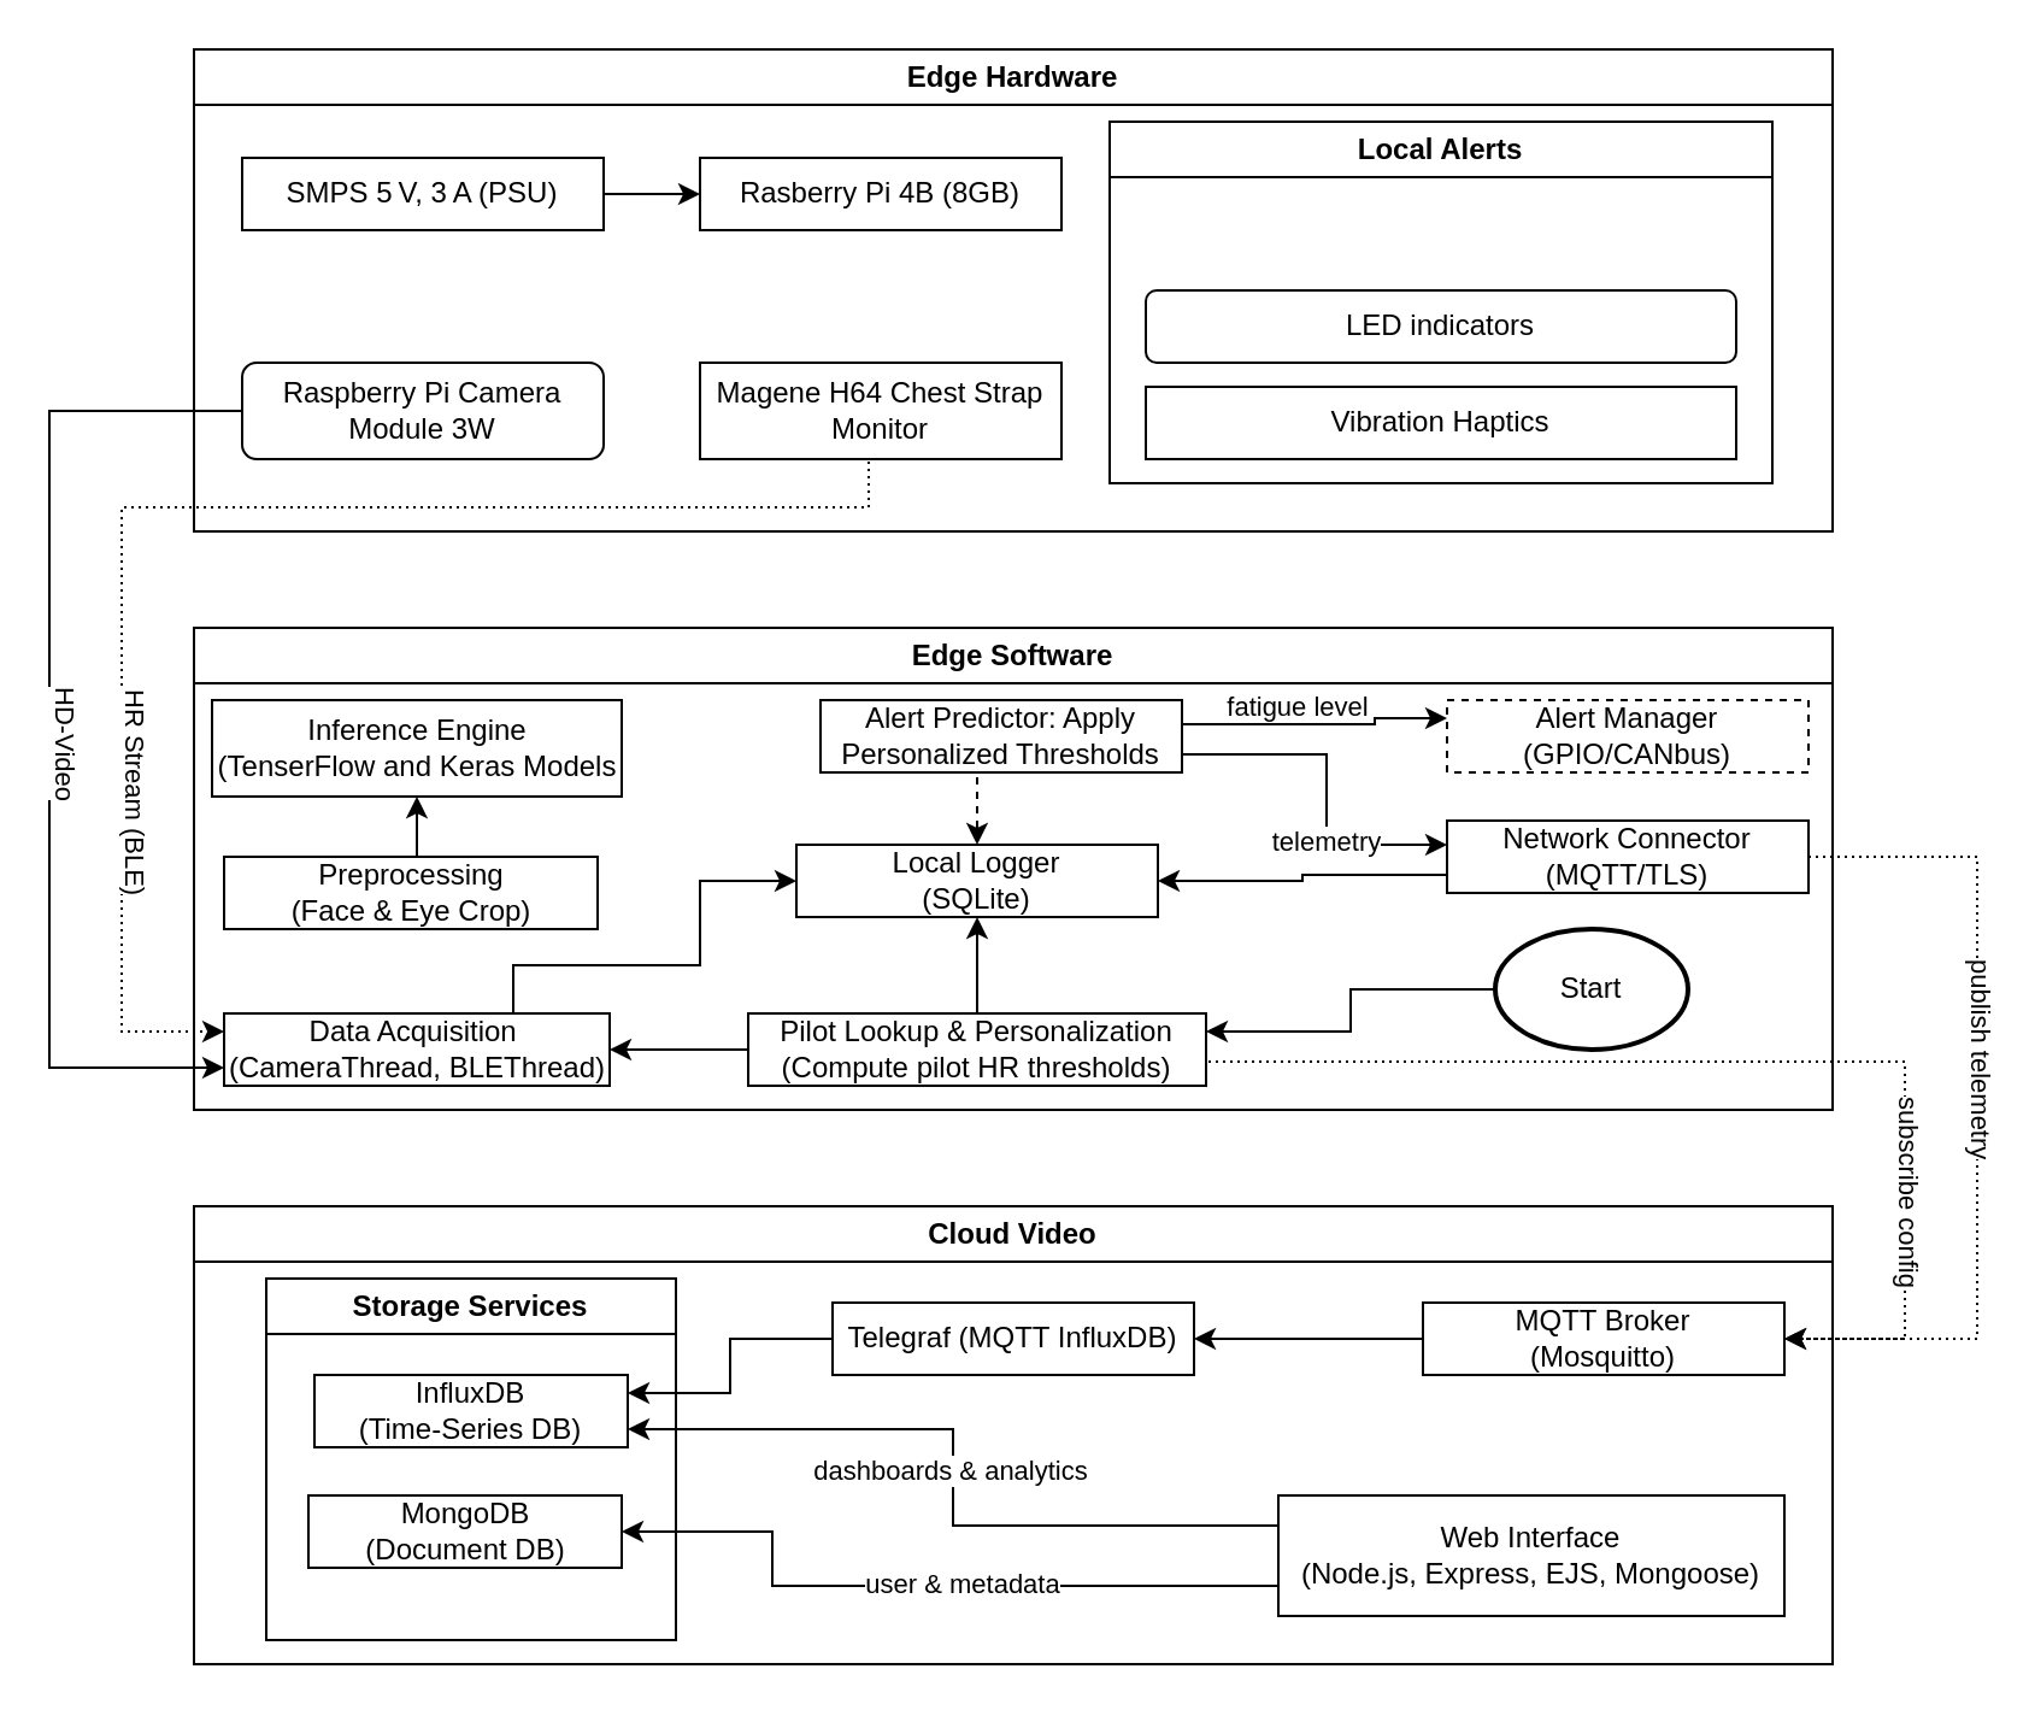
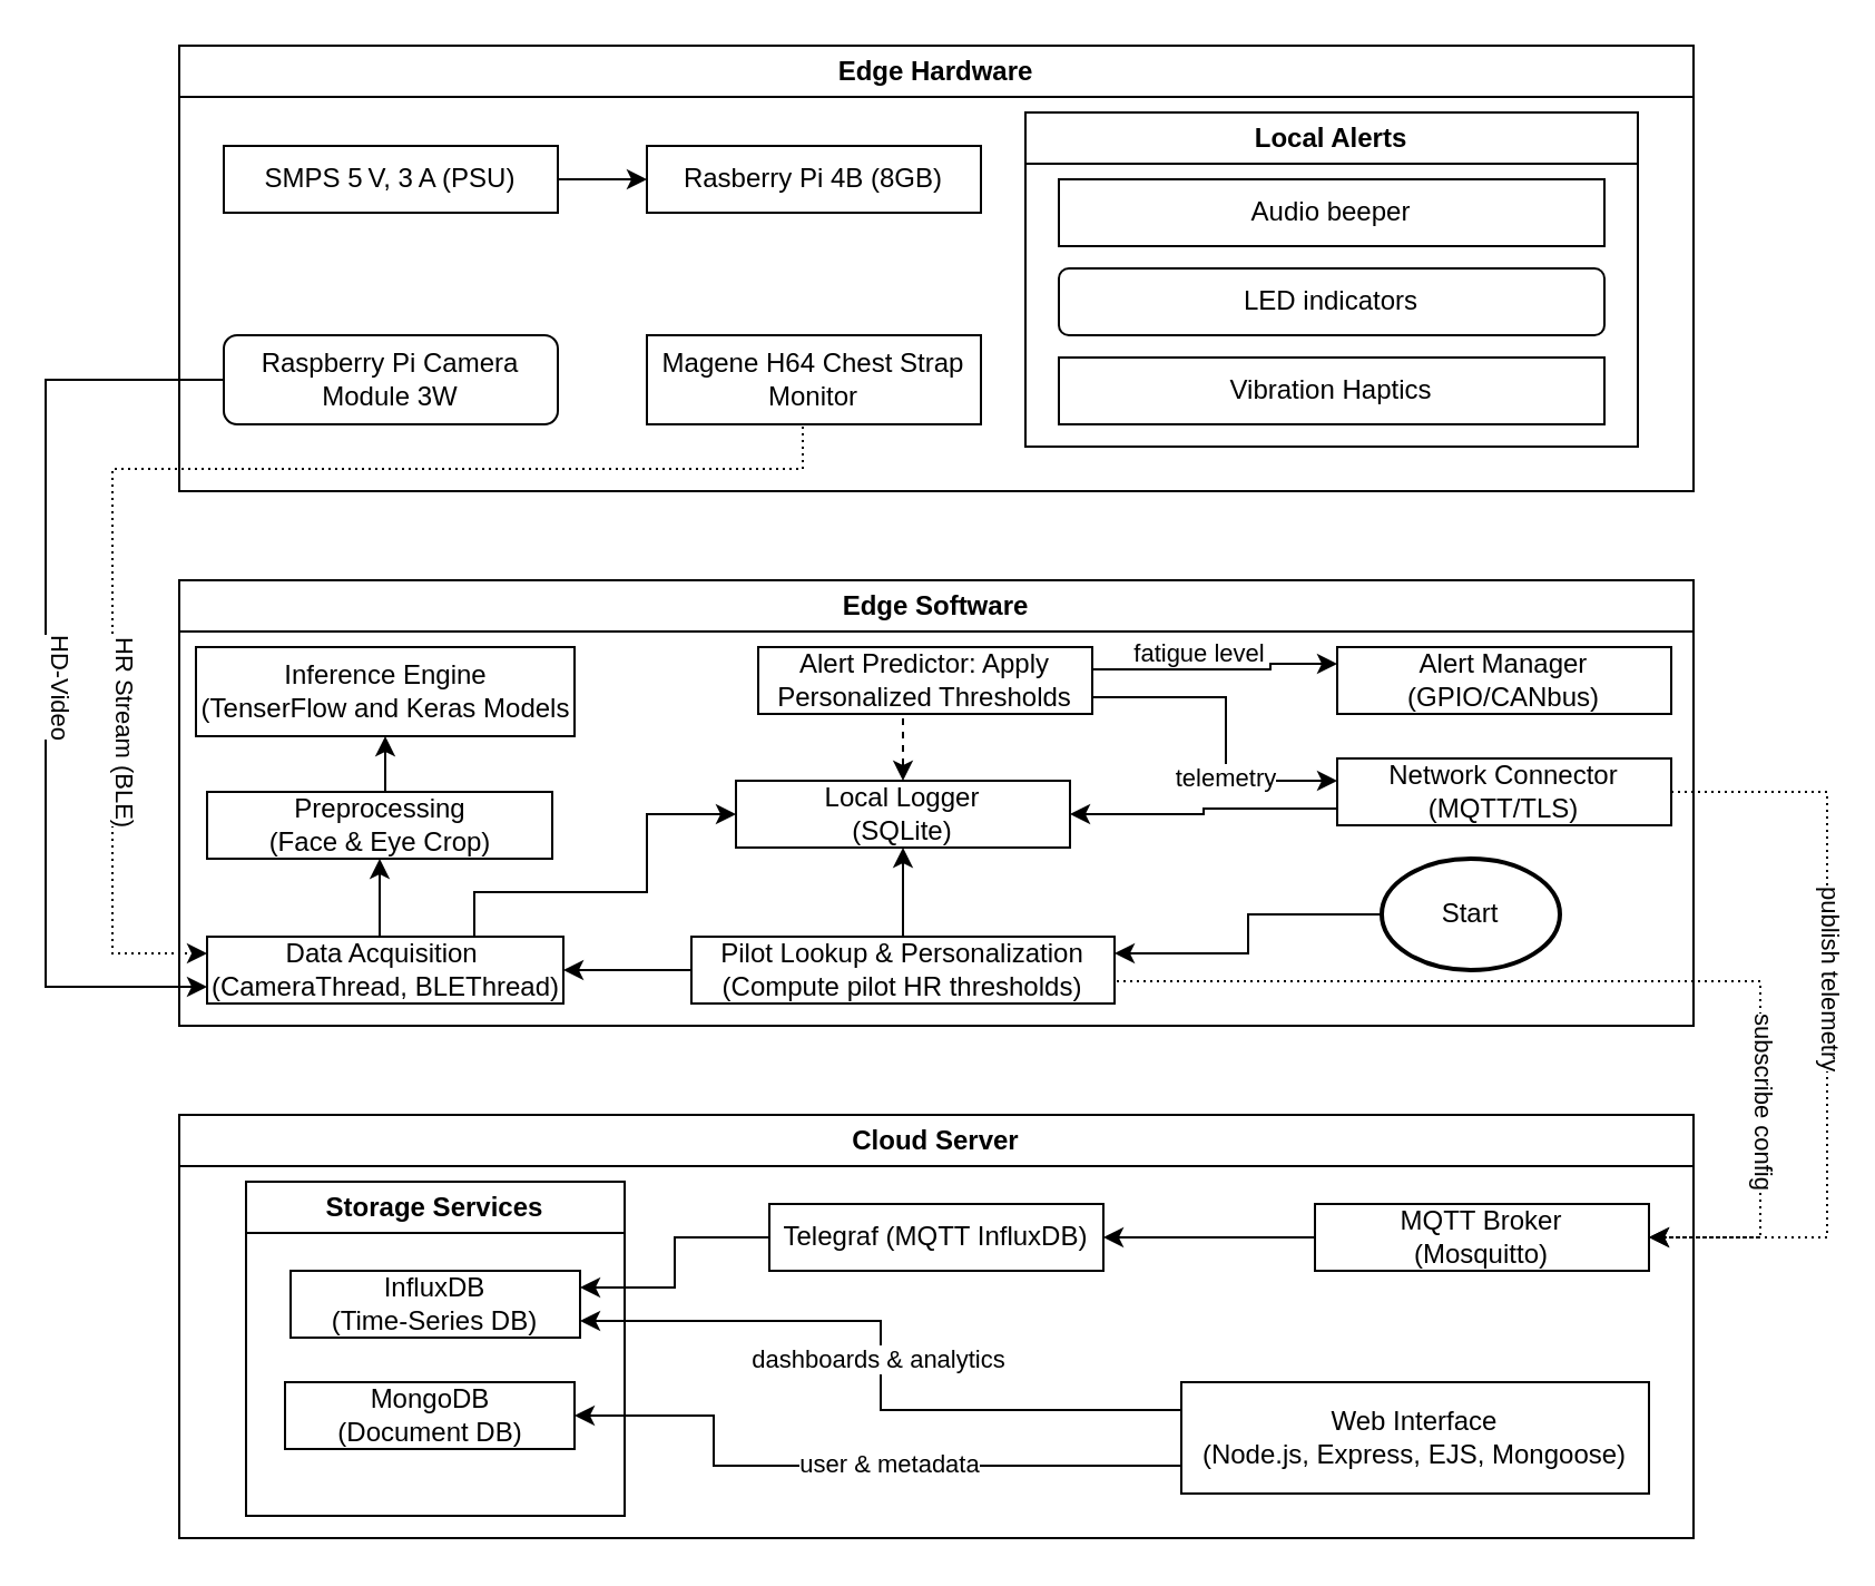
+ <mxCell id="9" value="Audio beeper" style="rounded=0;whiteSpace=wrap;html=1;" parent="8" vertex="1"><mxGeometry x="15" y="30" width="245" height="30" as="geometry" /></mxCell>
- <mxCell id="20" value="Alert Manager&lt;div&gt;(GPIO/CANbus)&lt;/div&gt;" style="rounded=0;whiteSpace=wrap;html=1;dashed=1;" parent="12" vertex="1"><mxGeometry x="520" y="30" width="150" height="30" as="geometry" /></mxCell>
+ <mxCell id="20" value="Alert Manager&lt;div&gt;(GPIO/CANbus)&lt;/div&gt;" style="rounded=0;whiteSpace=wrap;html=1;" parent="12" vertex="1"><mxGeometry x="520" y="30" width="150" height="30" as="geometry" /></mxCell>
+ <mxCell id="13" style="edgeStyle=orthogonalEdgeStyle;rounded=0;orthogonalLoop=1;jettySize=auto;html=1;exitX=0.5;exitY=0;exitDx=0;exitDy=0;entryX=0.5;entryY=1;entryDx=0;entryDy=0;" edge="1" parent="12" source="14" target="23"><mxGeometry relative="1" as="geometry" /></mxCell>
- <mxCell id="34" value="Cloud Video" style="swimlane;whiteSpace=wrap;html=1;" parent="1" vertex="1"><mxGeometry x="80" y="500" width="680" height="190" as="geometry" /></mxCell>
+ <mxCell id="34" value="Cloud Server" style="swimlane;whiteSpace=wrap;html=1;" parent="1" vertex="1"><mxGeometry x="80" y="500" width="680" height="190" as="geometry" /></mxCell>
